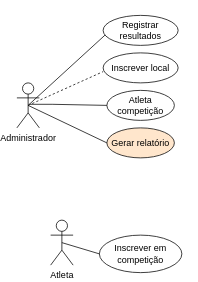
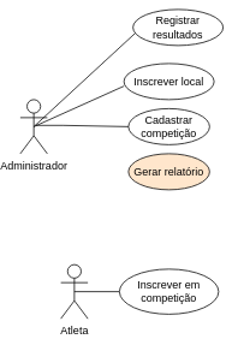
- <mxCell id="11" value="Registrar resultados" style="ellipse;whiteSpace=wrap;html=1;" vertex="1" parent="1"><mxGeometry x="135" y="20" width="100" height="40" as="geometry" /></mxCell>
+ <mxCell id="11" value="Registrar resultados" style="ellipse;whiteSpace=wrap;html=1;" vertex="1" parent="1"><mxGeometry x="145" y="10" width="100" height="40" as="geometry" /></mxCell>
- <mxCell id="10" style="edgeStyle=none;rounded=0;orthogonalLoop=1;jettySize=auto;html=1;exitX=0.5;exitY=0.5;exitDx=0;exitDy=0;exitPerimeter=0;entryX=0;entryY=0.625;entryDx=0;entryDy=0;entryPerimeter=0;endArrow=none;endFill=0;dashed=1;" edge="1" parent="1" source="3" target="9"><mxGeometry relative="1" as="geometry" /></mxCell>
+ <mxCell id="10" style="edgeStyle=none;rounded=0;orthogonalLoop=1;jettySize=auto;html=1;exitX=0.5;exitY=0.5;exitDx=0;exitDy=0;exitPerimeter=0;entryX=0;entryY=0.625;entryDx=0;entryDy=0;entryPerimeter=0;endArrow=none;endFill=0;" edge="1" parent="1" source="3" target="9"><mxGeometry relative="1" as="geometry" /></mxCell>
- <mxCell id="7" value="Atleta competição" style="ellipse;whiteSpace=wrap;html=1;" vertex="1" parent="1"><mxGeometry x="140" y="120" width="90" height="40" as="geometry" /></mxCell>
+ <mxCell id="7" value="Cadastrar competição" style="ellipse;whiteSpace=wrap;html=1;" vertex="1" parent="1"><mxGeometry x="140" y="120" width="90" height="40" as="geometry" /></mxCell>
- <mxCell id="2" style="edgeStyle=none;rounded=0;orthogonalLoop=1;jettySize=auto;html=1;exitX=0.5;exitY=0.5;exitDx=0;exitDy=0;exitPerimeter=0;entryX=0;entryY=0.5;entryDx=0;entryDy=0;endArrow=none;endFill=0;" edge="1" parent="1" source="3" target="13"><mxGeometry relative="1" as="geometry" /></mxCell>
- <mxCell id="6" value="Inscrever em competição" style="ellipse;whiteSpace=wrap;html=1;" vertex="1" parent="1"><mxGeometry x="130" y="313" width="110" height="50" as="geometry" /></mxCell>
+ <mxCell id="6" value="Inscrever em competição" style="ellipse;whiteSpace=wrap;html=1;" vertex="1" parent="1"><mxGeometry x="130" y="298" width="110" height="50" as="geometry" /></mxCell>
